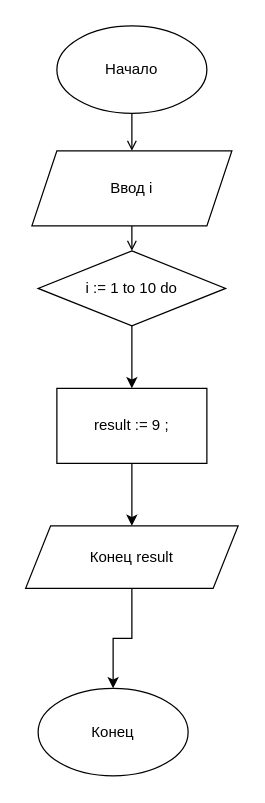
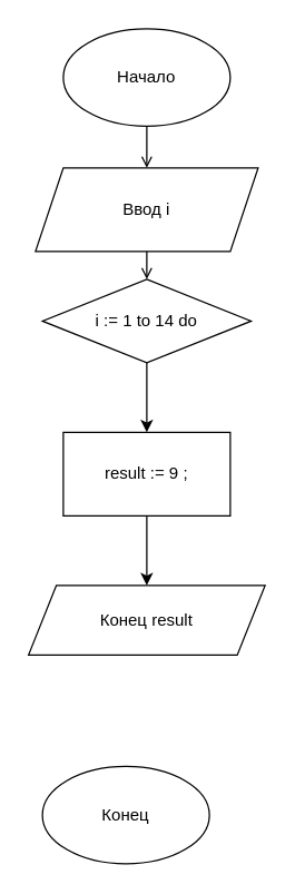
- <mxCell id="10" value="i := 1 to 10 do" style="rhombus;whiteSpace=wrap;html=1;" parent="1" vertex="1"><mxGeometry x="30" y="200" width="150" height="60" as="geometry" /></mxCell>
+ <mxCell id="10" value="i := 1 to 14 do" style="rhombus;whiteSpace=wrap;html=1;" parent="1" vertex="1"><mxGeometry x="30" y="200" width="150" height="60" as="geometry" /></mxCell>
- <mxCell id="5" value="" style="edgeStyle=orthogonalEdgeStyle;rounded=0;orthogonalLoop=1;jettySize=auto;html=1;" edge="1" parent="1" source="6" target="7"><mxGeometry relative="1" as="geometry" /></mxCell>
